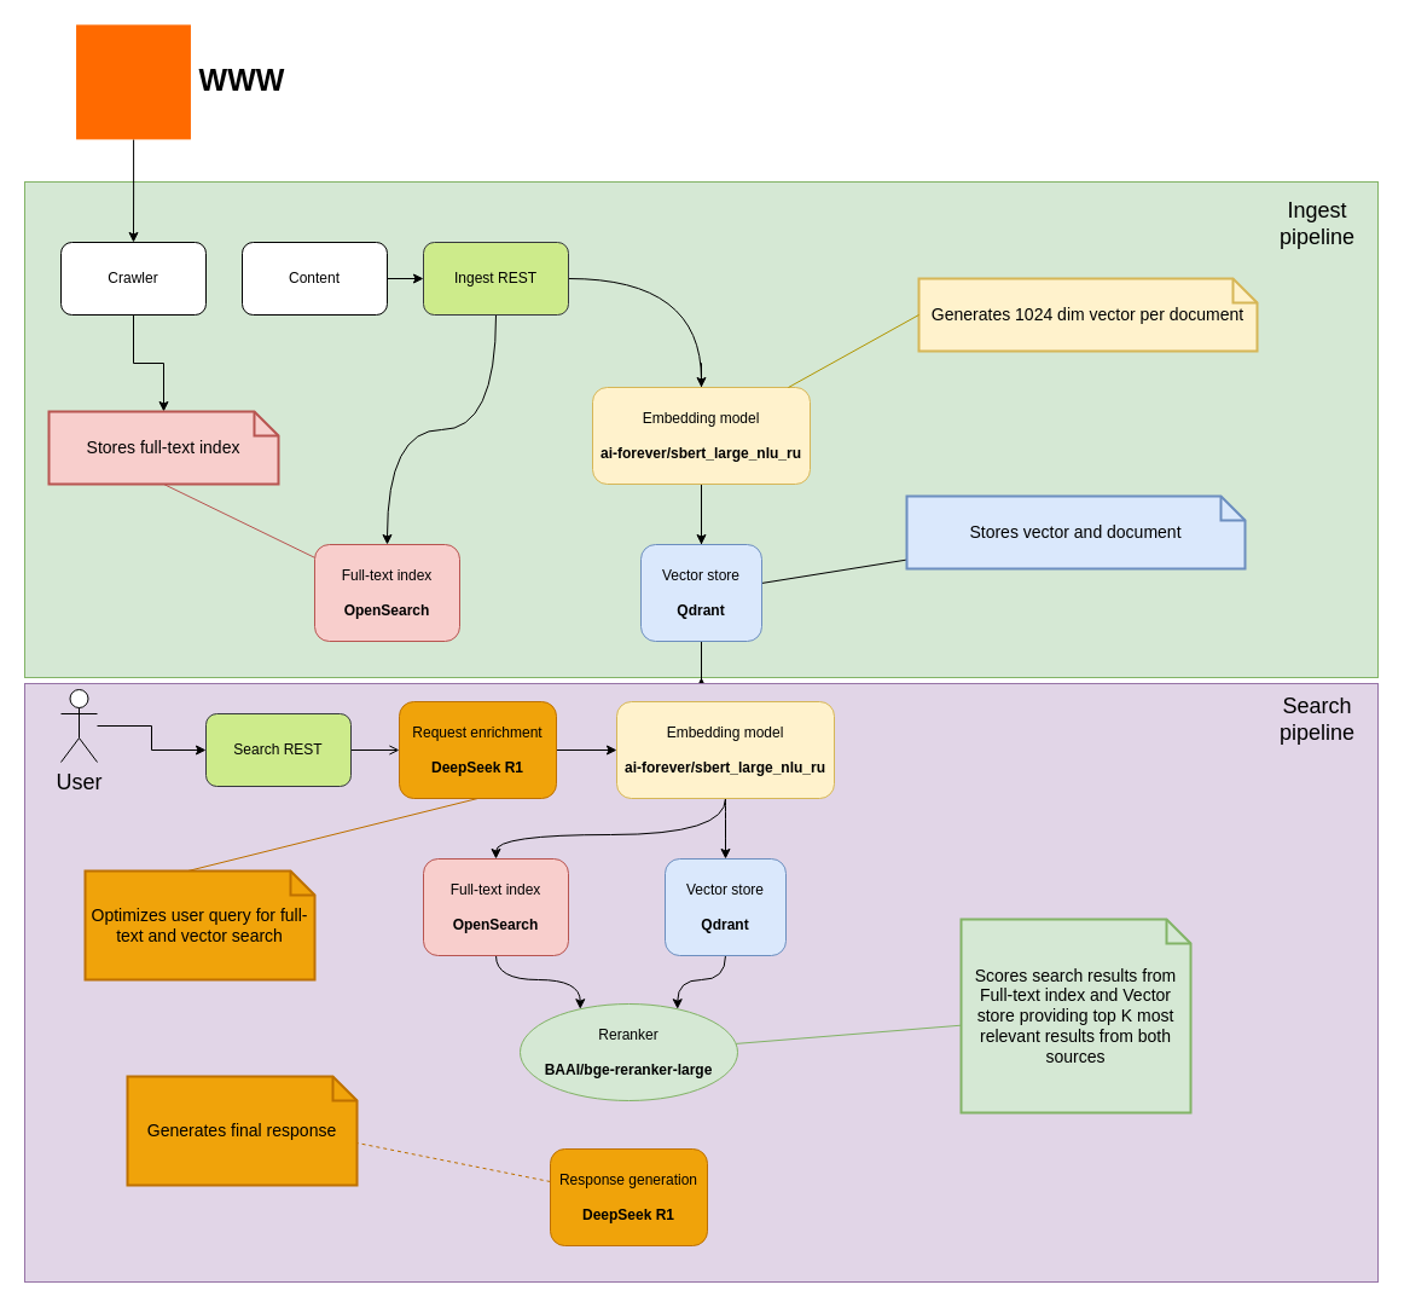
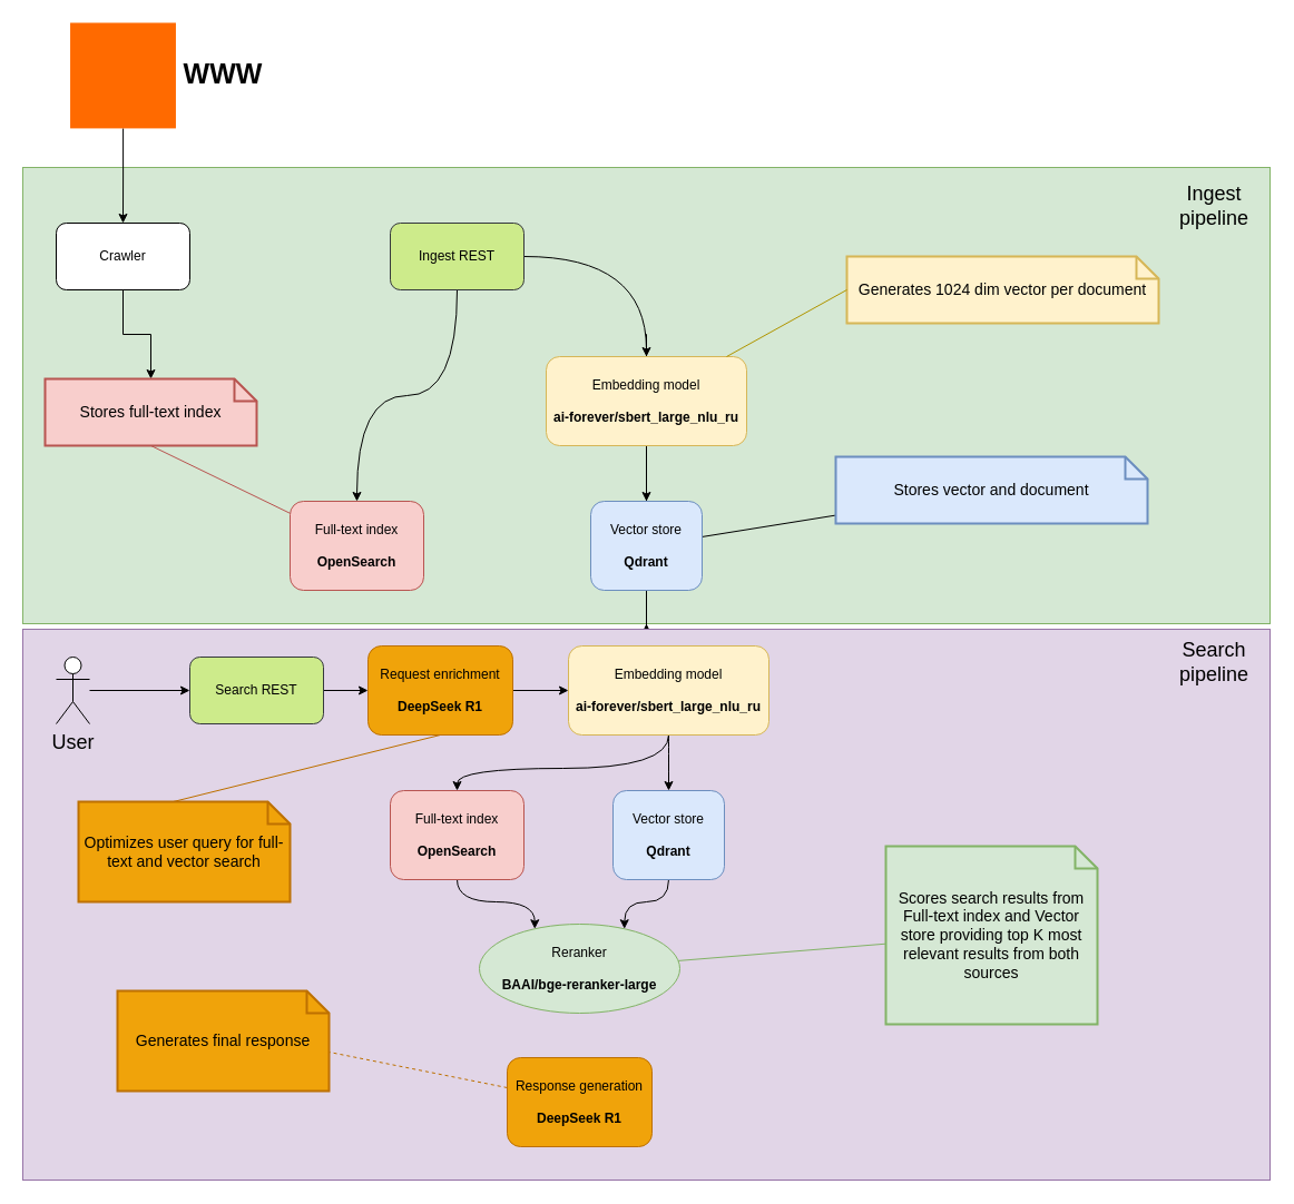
- <mxCell id="4" value="Content" style="rounded=1;whiteSpace=wrap;html=1;" vertex="1" parent="1"><mxGeometry x="200" y="200" width="120" height="60" as="geometry" /></mxCell>
- <mxCell id="3" style="edgeStyle=orthogonalEdgeStyle;rounded=0;orthogonalLoop=1;jettySize=auto;html=1;entryX=0;entryY=0.5;entryDx=0;entryDy=0;" edge="1" parent="1" source="4" target="9"><mxGeometry relative="1" as="geometry" /></mxCell>
- <mxCell id="23" value="User" style="shape=umlActor;verticalLabelPosition=bottom;verticalAlign=top;html=1;outlineConnect=0;fontSize=18;" vertex="1" parent="1"><mxGeometry x="50" y="570" width="30" height="60" as="geometry" /></mxCell>
+ <mxCell id="23" value="User" style="shape=umlActor;verticalLabelPosition=bottom;verticalAlign=top;html=1;outlineConnect=0;fontSize=18;" vertex="1" parent="1"><mxGeometry x="50" y="590" width="30" height="60" as="geometry" /></mxCell>
- <mxCell id="24" style="edgeStyle=orthogonalEdgeStyle;rounded=0;orthogonalLoop=1;jettySize=auto;html=1;entryX=0;entryY=0.5;entryDx=0;entryDy=0;endArrow=open;" edge="1" parent="1" source="25" target="27"><mxGeometry relative="1" as="geometry" /></mxCell>
+ <mxCell id="24" style="edgeStyle=orthogonalEdgeStyle;rounded=0;orthogonalLoop=1;jettySize=auto;html=1;entryX=0;entryY=0.5;entryDx=0;entryDy=0;" edge="1" parent="1" source="25" target="27"><mxGeometry relative="1" as="geometry" /></mxCell>
